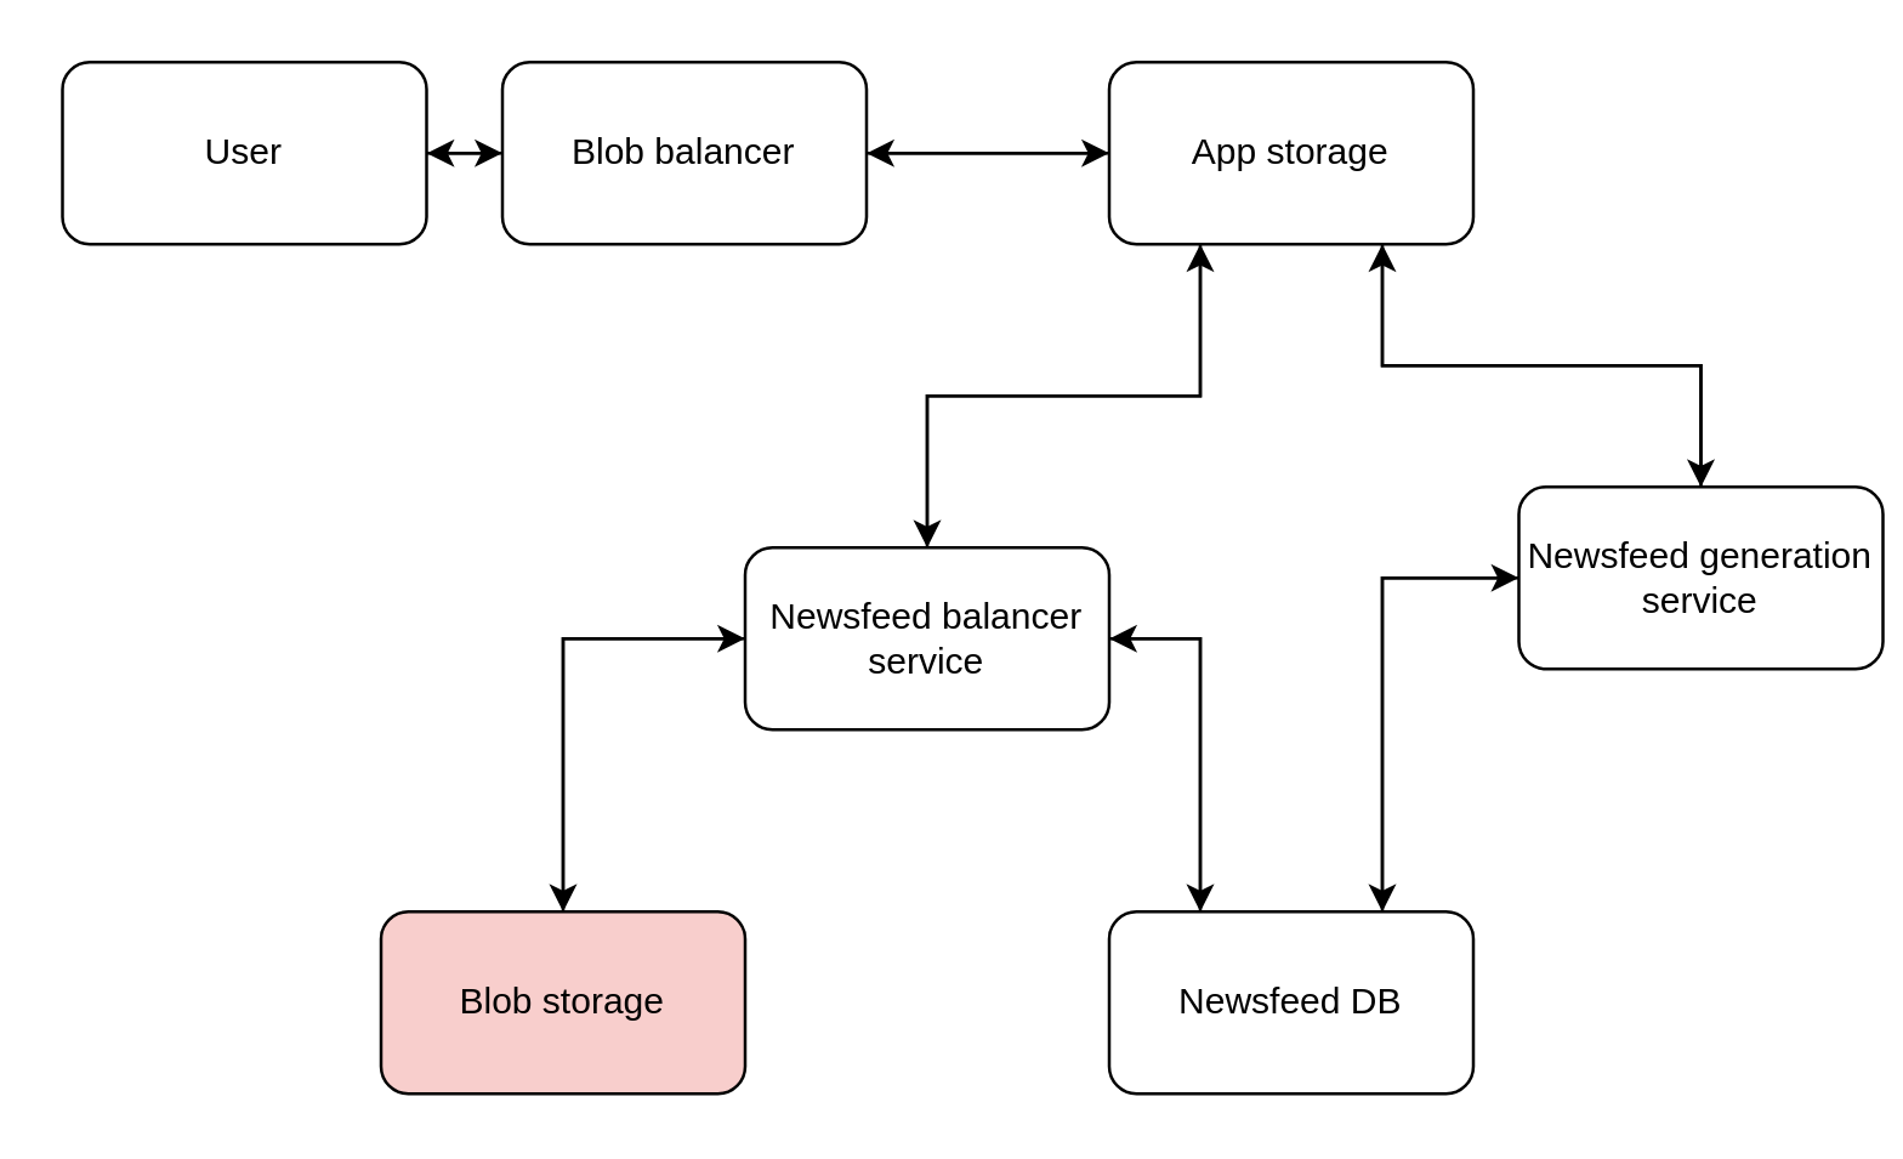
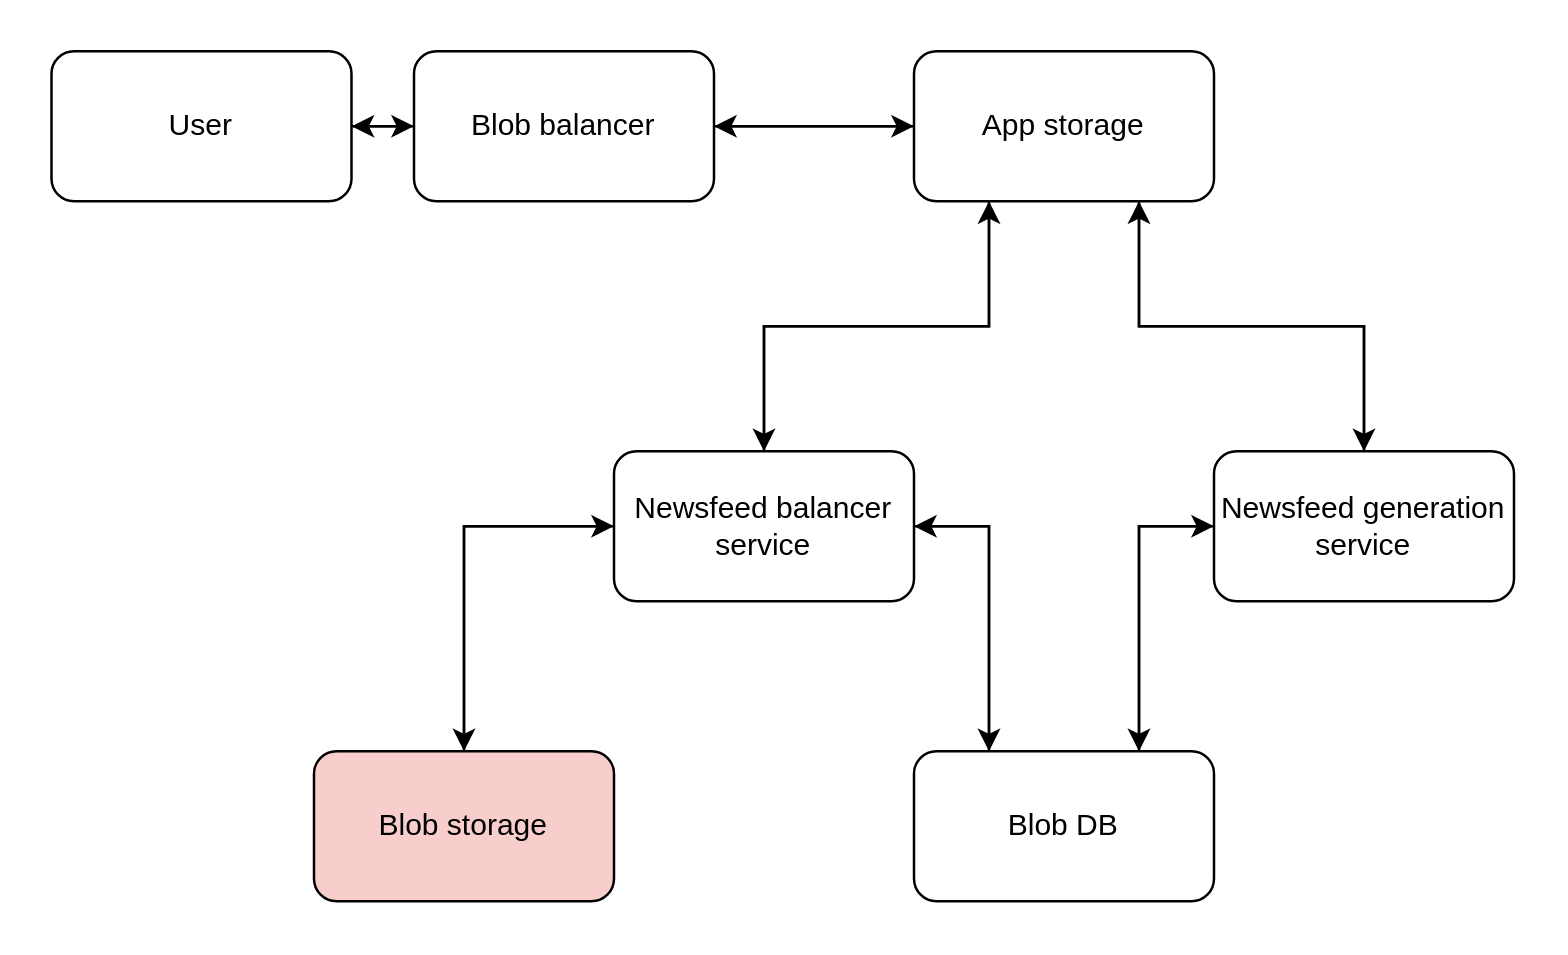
- <mxCell id="17" value="Newsfeed generation service" style="rounded=1;whiteSpace=wrap;html=1;" parent="1" vertex="1"><mxGeometry x="500" y="160" width="120" height="60" as="geometry" /></mxCell>
+ <mxCell id="17" value="Newsfeed generation service" style="rounded=1;whiteSpace=wrap;html=1;" parent="1" vertex="1"><mxGeometry x="485" y="180" width="120" height="60" as="geometry" /></mxCell>
- <mxCell id="20" value="Newsfeed DB" style="rounded=1;whiteSpace=wrap;html=1;" parent="1" vertex="1"><mxGeometry x="365" y="300" width="120" height="60" as="geometry" /></mxCell>
+ <mxCell id="20" value="Blob DB" style="rounded=1;whiteSpace=wrap;html=1;" parent="1" vertex="1"><mxGeometry x="365" y="300" width="120" height="60" as="geometry" /></mxCell>
